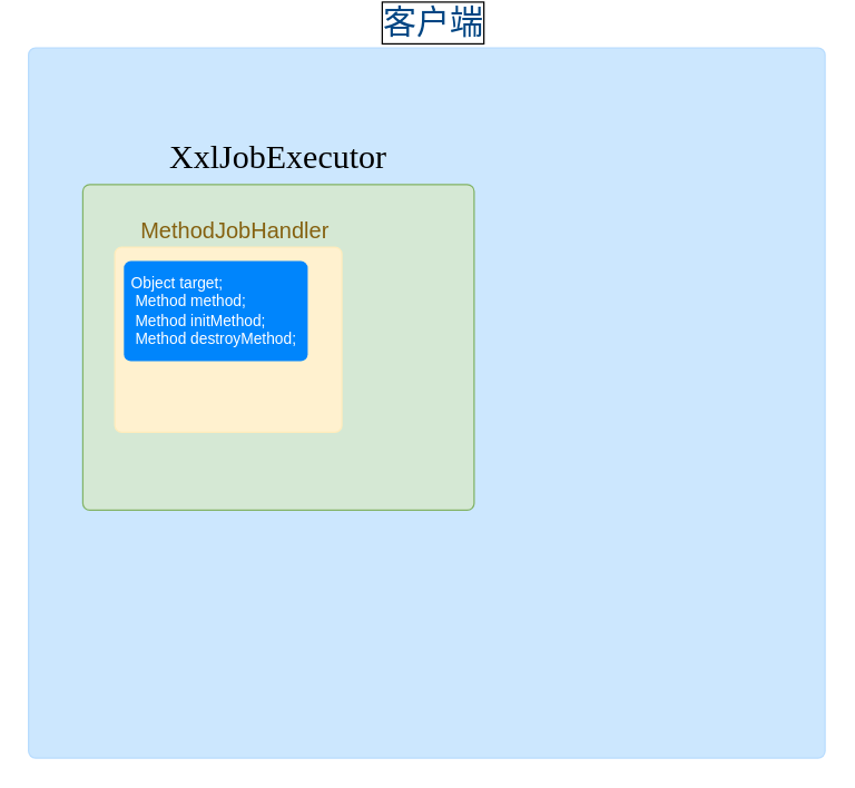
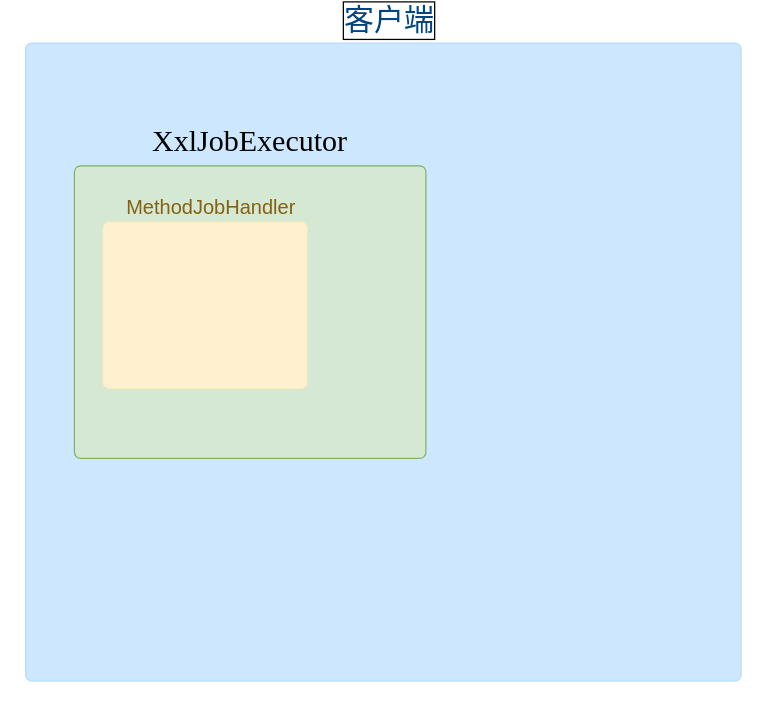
- <mxCell id="5" value="&lt;div style=&quot;font-size: 11px;&quot;&gt;Object target;&lt;/div&gt;&lt;div style=&quot;font-size: 11px;&quot;&gt;&amp;nbsp;Method method;&lt;/div&gt;&lt;div style=&quot;font-size: 11px;&quot;&gt;&amp;nbsp;Method initMethod;&lt;/div&gt;&lt;div style=&quot;font-size: 11px;&quot;&gt;&amp;nbsp;Method destroyMethod;&lt;/div&gt;" style="html=1;shadow=0;dashed=0;shape=mxgraph.bootstrap.rrect;rSize=5;strokeColor=none;strokeWidth=1;fillColor=#0085FC;fontColor=#FFFFFF;whiteSpace=wrap;align=left;verticalAlign=middle;spacingLeft=0;fontStyle=0;fontSize=11;spacing=5;" parent="1" vertex="1"><mxGeometry x="88.5" y="173" width="132" height="72" as="geometry" /></mxCell>
